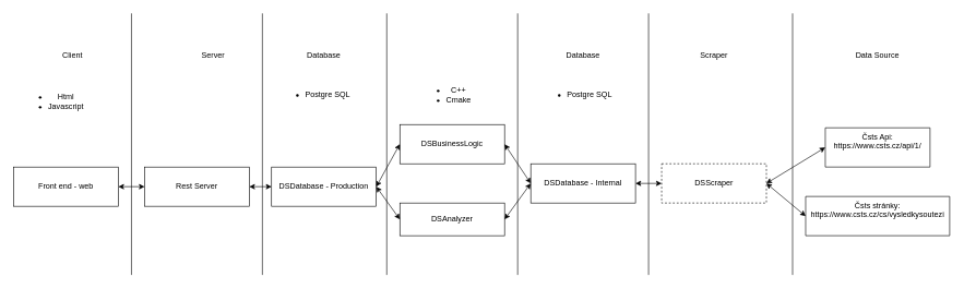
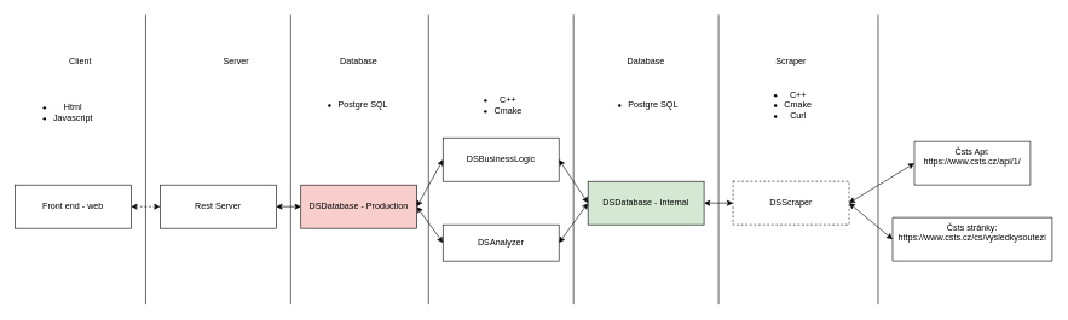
- <mxCell id="19" value="Data Source" style="text;html=1;align=center;verticalAlign=middle;whiteSpace=wrap;rounded=0;" parent="1" vertex="1"><mxGeometry x="1300" y="70" width="80" height="30" as="geometry" /></mxCell>
+ <mxCell id="37" value="&lt;ul&gt;&lt;li&gt;C++&lt;/li&gt;&lt;li&gt;Cmake&lt;/li&gt;&lt;li&gt;Curl&lt;/li&gt;&lt;/ul&gt;" style="text;html=1;align=center;verticalAlign=middle;whiteSpace=wrap;rounded=0;" vertex="1" parent="1"><mxGeometry x="1020" y="130" width="120" height="30" as="geometry" /></mxCell>
- <mxCell id="4" value="DSDatabase - Internal" style="rounded=0;whiteSpace=wrap;html=1;" parent="1" vertex="1"><mxGeometry x="810" y="250" width="160" height="60" as="geometry" /></mxCell>
+ <mxCell id="4" value="DSDatabase - Internal" style="rounded=0;whiteSpace=wrap;html=1;fillColor=#d5e8d4;" parent="1" vertex="1"><mxGeometry x="810" y="250" width="160" height="60" as="geometry" /></mxCell>
- <mxCell id="20" value="" style="endArrow=classic;startArrow=classic;html=1;rounded=0;entryX=0;entryY=0.5;entryDx=0;entryDy=0;exitX=1;exitY=0.5;exitDx=0;exitDy=0;" parent="1" source="8" target="11" edge="1"><mxGeometry width="50" height="50" relative="1" as="geometry"><mxPoint x="170" y="330" as="sourcePoint" /><mxPoint x="220" y="280" as="targetPoint" /></mxGeometry></mxCell>
+ <mxCell id="20" value="" style="endArrow=classic;startArrow=classic;html=1;rounded=0;entryX=0;entryY=0.5;entryDx=0;entryDy=0;exitX=1;exitY=0.5;exitDx=0;exitDy=0;dashed=1;" parent="1" source="8" target="11" edge="1"><mxGeometry width="50" height="50" relative="1" as="geometry"><mxPoint x="170" y="330" as="sourcePoint" /><mxPoint x="220" y="280" as="targetPoint" /></mxGeometry></mxCell>
- <mxCell id="27" value="DSDatabase - Production" style="rounded=0;whiteSpace=wrap;html=1;" parent="1" vertex="1"><mxGeometry x="414" y="255" width="160" height="60" as="geometry" /></mxCell>
+ <mxCell id="27" value="DSDatabase - Production" style="rounded=0;whiteSpace=wrap;html=1;fillColor=#f8cecc;" parent="1" vertex="1"><mxGeometry x="414" y="255" width="160" height="60" as="geometry" /></mxCell>
